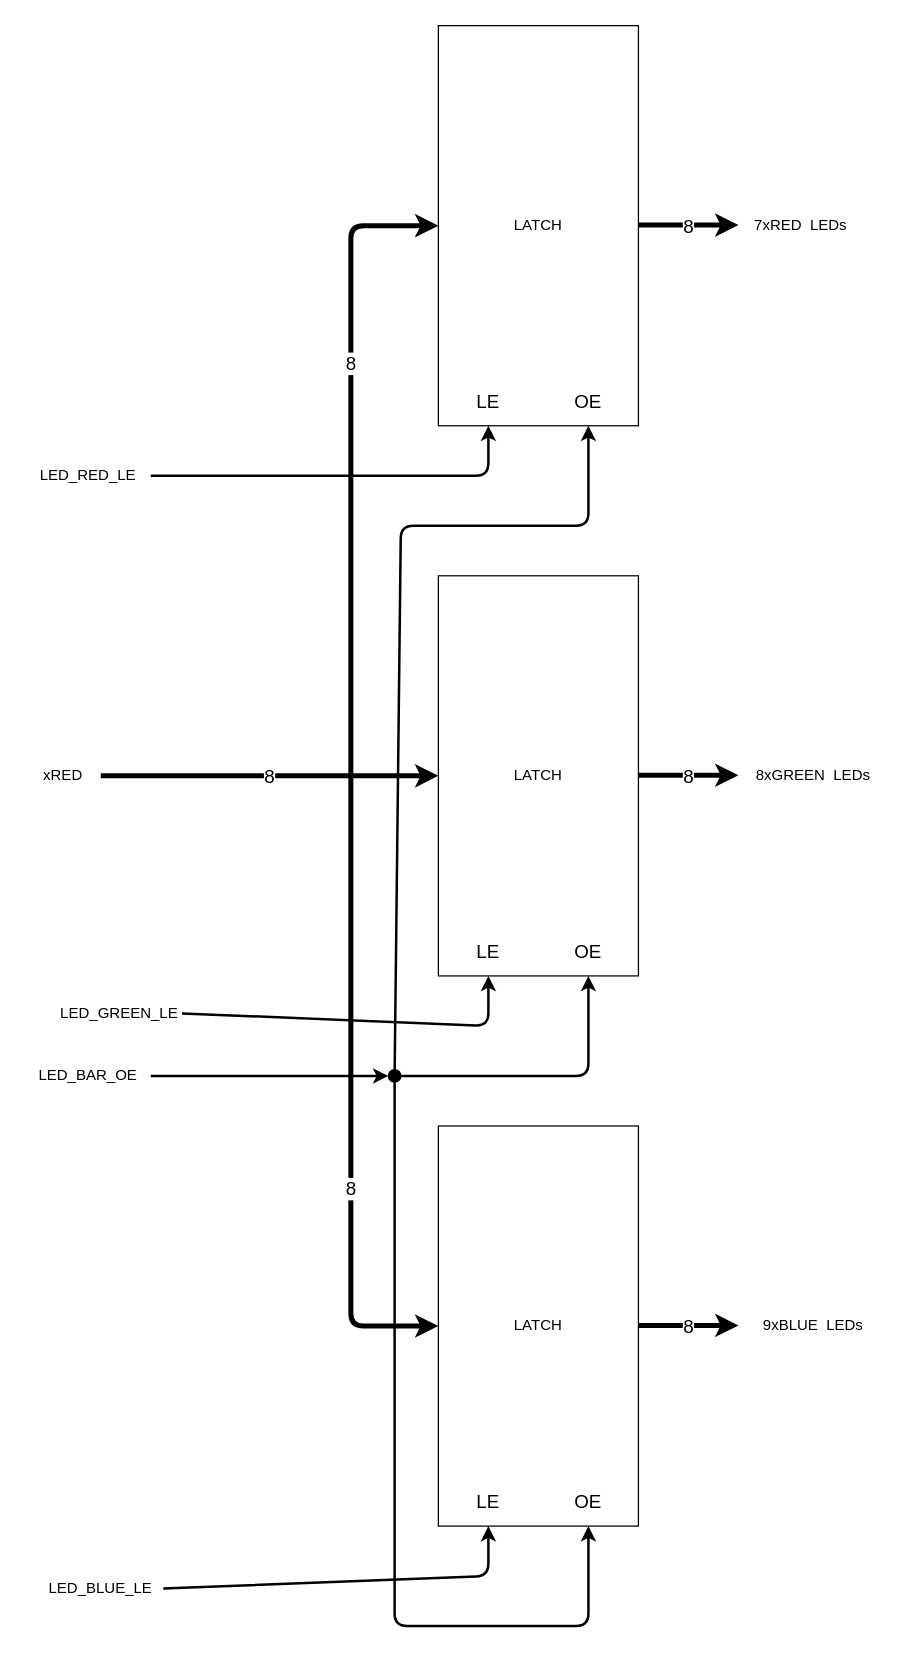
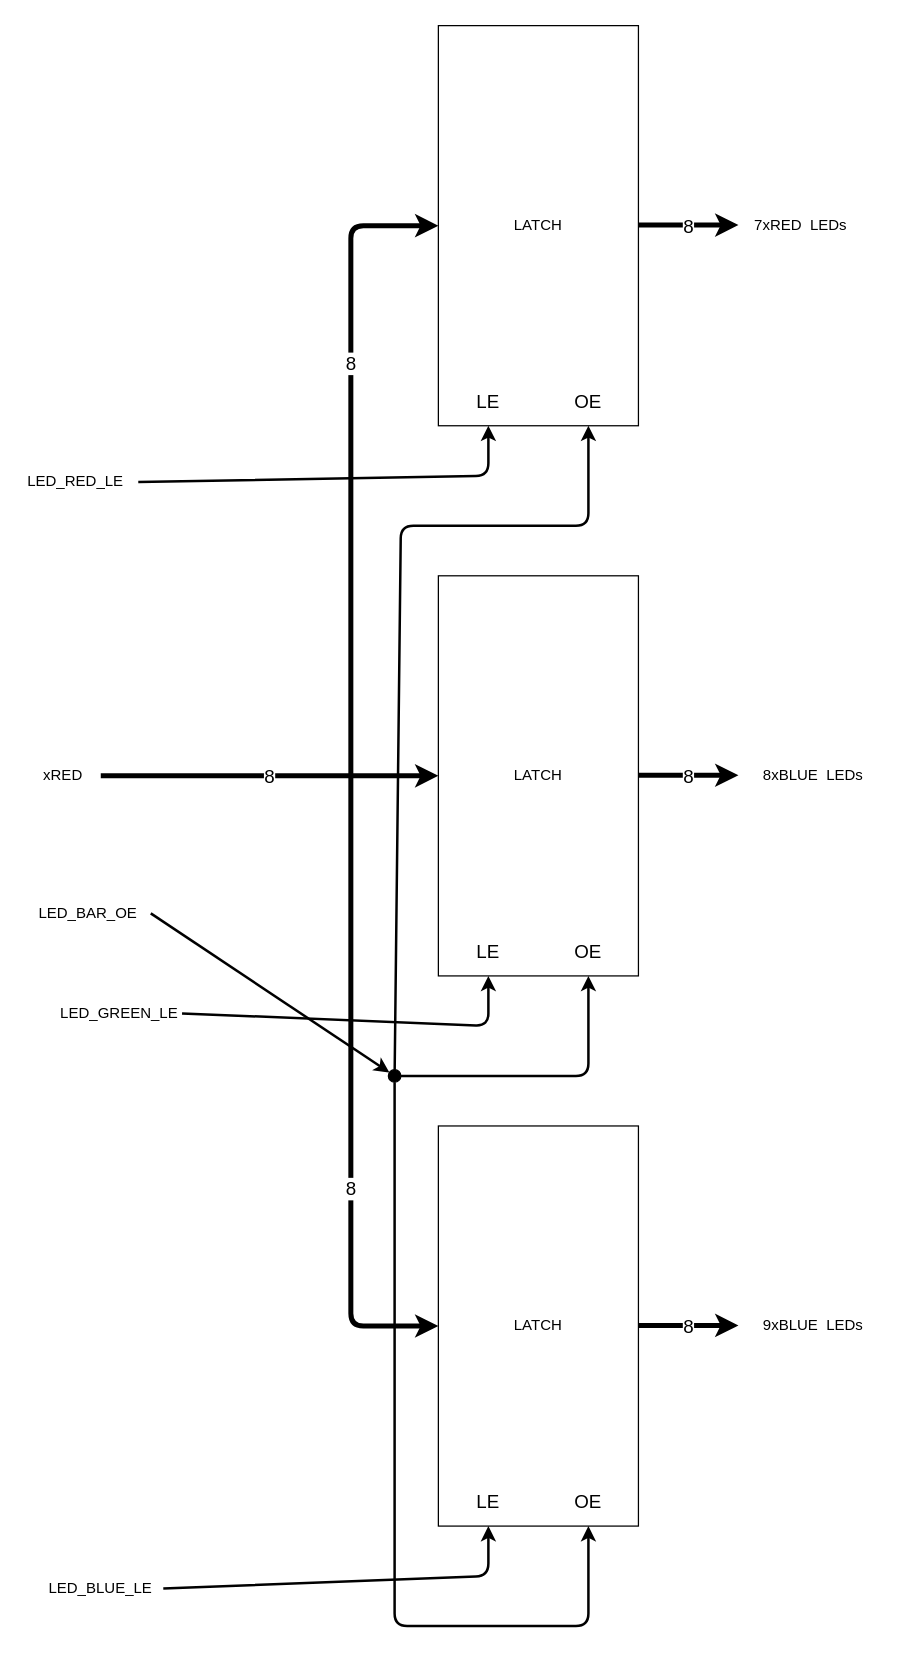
- <mxCell id="7" value="LED_RED_LE" style="text;html=1;strokeColor=none;fillColor=none;align=center;verticalAlign=middle;whiteSpace=wrap;rounded=0;" vertex="1" parent="1"><mxGeometry x="20" y="370" width="100" height="20" as="geometry" /></mxCell>
+ <mxCell id="7" value="LED_RED_LE" style="text;html=1;strokeColor=none;fillColor=none;align=center;verticalAlign=middle;whiteSpace=wrap;rounded=0;" vertex="1" parent="1"><mxGeometry x="10" y="375" width="100" height="20" as="geometry" /></mxCell>
- <mxCell id="15" value="8xGREEN&amp;nbsp; LEDs" style="text;html=1;strokeColor=none;fillColor=none;align=center;verticalAlign=middle;whiteSpace=wrap;rounded=0;" vertex="1" parent="1"><mxGeometry x="600" y="610" width="100" height="20" as="geometry" /></mxCell>
+ <mxCell id="15" value="8xBLUE&amp;nbsp; LEDs" style="text;html=1;strokeColor=none;fillColor=none;align=center;verticalAlign=middle;whiteSpace=wrap;rounded=0;" vertex="1" parent="1"><mxGeometry x="600" y="610" width="100" height="20" as="geometry" /></mxCell>
- <mxCell id="21" value="LED_BAR_OE" style="text;html=1;strokeColor=none;fillColor=none;align=center;verticalAlign=middle;whiteSpace=wrap;rounded=0;" vertex="1" parent="1"><mxGeometry x="20" y="850" width="100" height="20" as="geometry" /></mxCell>
+ <mxCell id="21" value="LED_BAR_OE" style="text;html=1;strokeColor=none;fillColor=none;align=center;verticalAlign=middle;whiteSpace=wrap;rounded=0;" vertex="1" parent="1"><mxGeometry x="20" y="720" width="100" height="20" as="geometry" /></mxCell>
